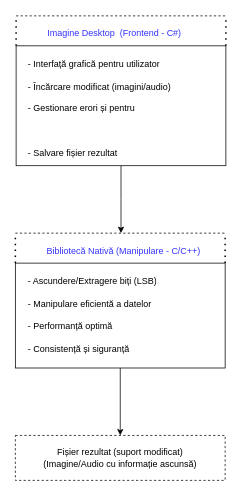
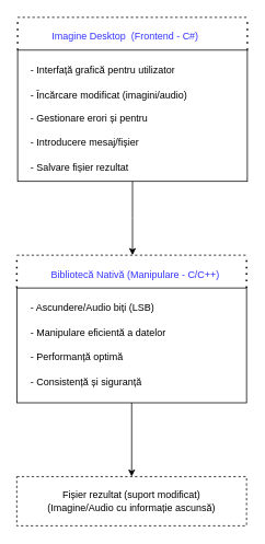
+ <mxCell id="18" value="- Introducere mesaj/fișier&amp;nbsp; &amp;nbsp;" style="text;strokeColor=none;fillColor=none;align=left;verticalAlign=middle;spacingLeft=4;spacingRight=4;overflow=hidden;points=[[0,0.5],[1,0.5]];portConstraint=eastwest;rotatable=0;whiteSpace=wrap;html=1;" vertex="1" parent="1"><mxGeometry x="31" y="160" width="220" height="25" as="geometry" /></mxCell>
- <mxCell id="20" value="- Ascundere/Extragere biți (LSB)" style="text;strokeColor=none;fillColor=none;align=left;verticalAlign=middle;spacingLeft=4;spacingRight=4;overflow=hidden;points=[[0,0.5],[1,0.5]];portConstraint=eastwest;rotatable=0;whiteSpace=wrap;html=1;" vertex="1" parent="1"><mxGeometry x="31" y="360" width="210" height="30" as="geometry" /></mxCell>
+ <mxCell id="20" value="- Ascundere/Audio biți (LSB)" style="text;strokeColor=none;fillColor=none;align=left;verticalAlign=middle;spacingLeft=4;spacingRight=4;overflow=hidden;points=[[0,0.5],[1,0.5]];portConstraint=eastwest;rotatable=0;whiteSpace=wrap;html=1;" vertex="1" parent="1"><mxGeometry x="31" y="360" width="210" height="30" as="geometry" /></mxCell>
